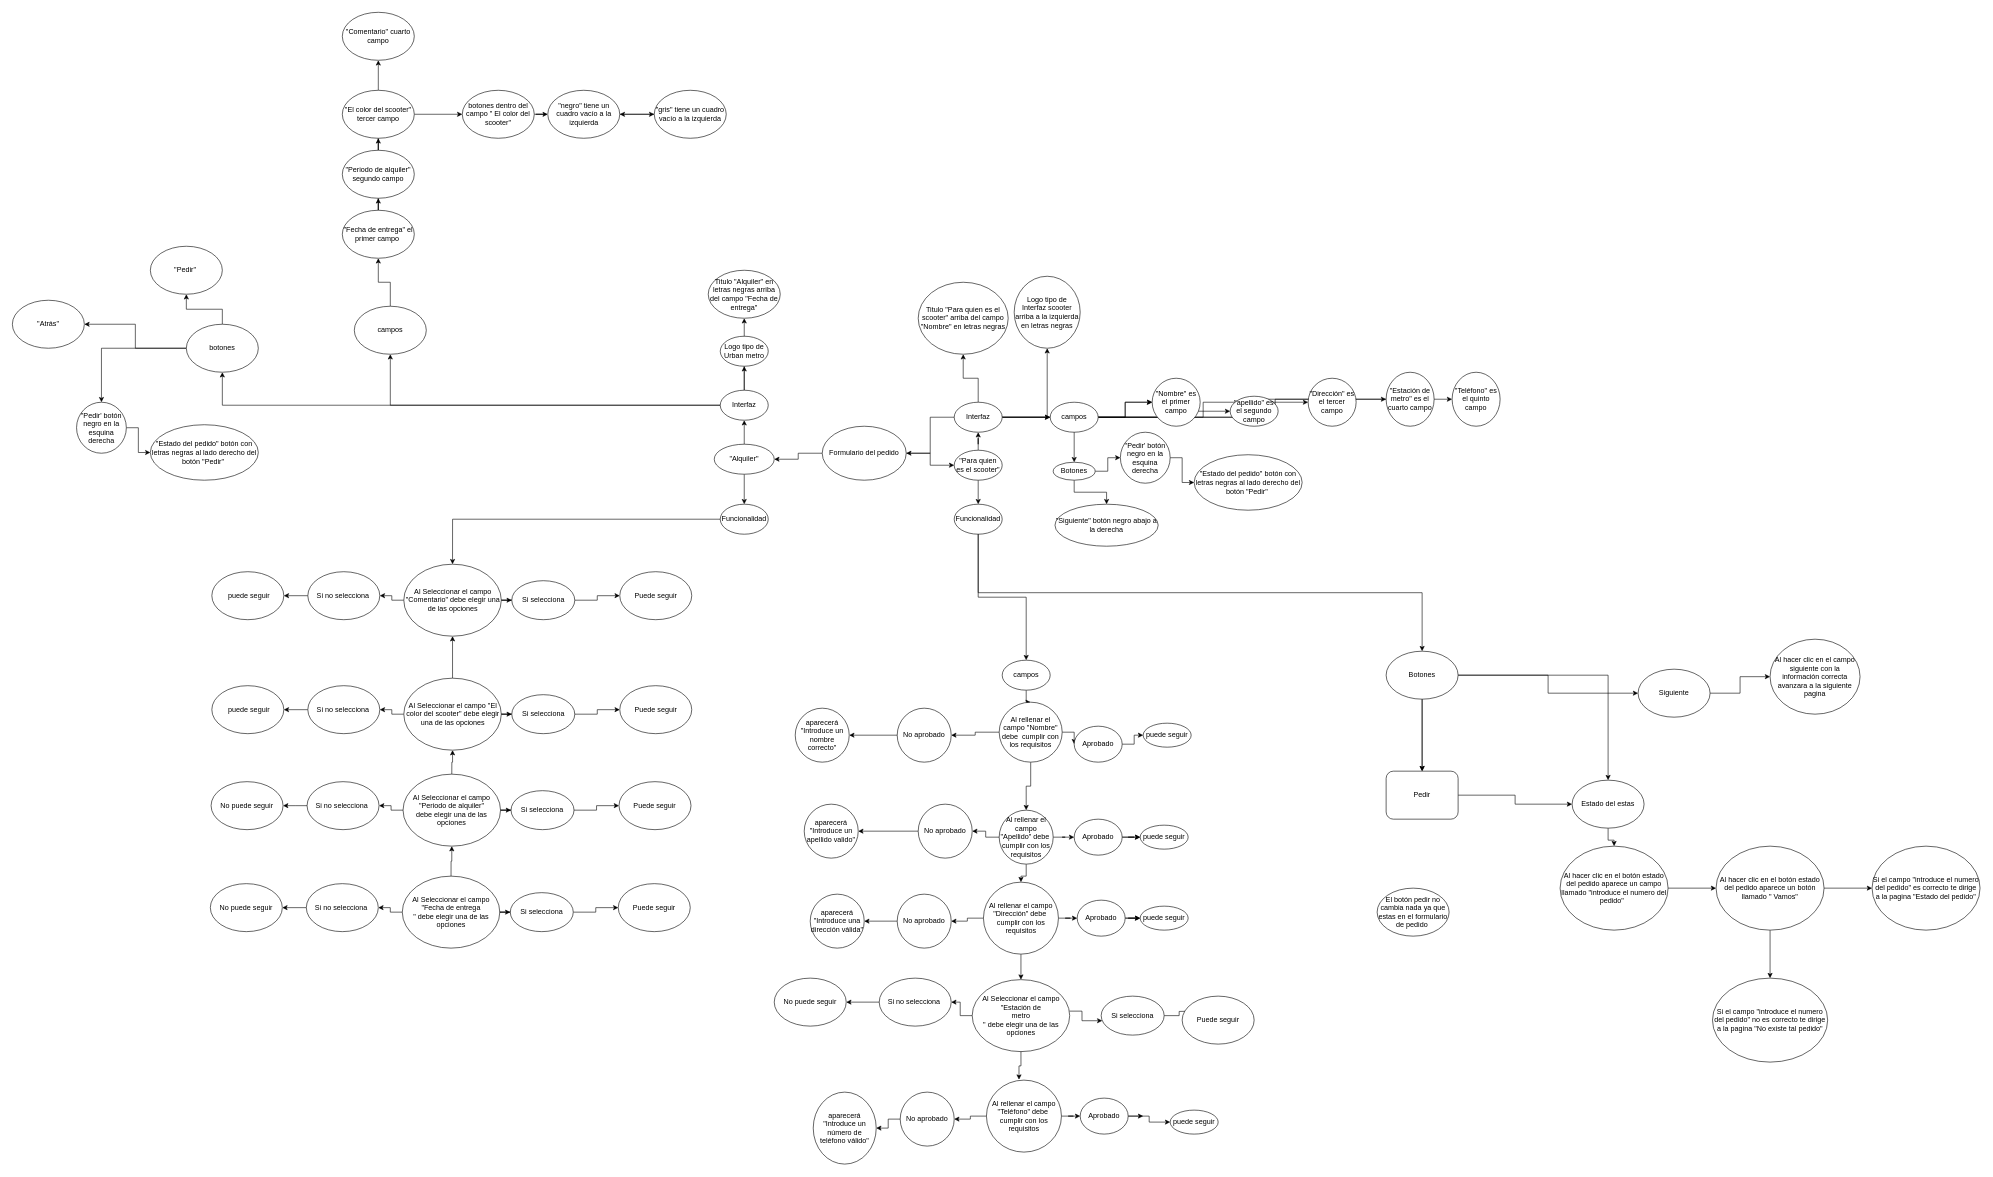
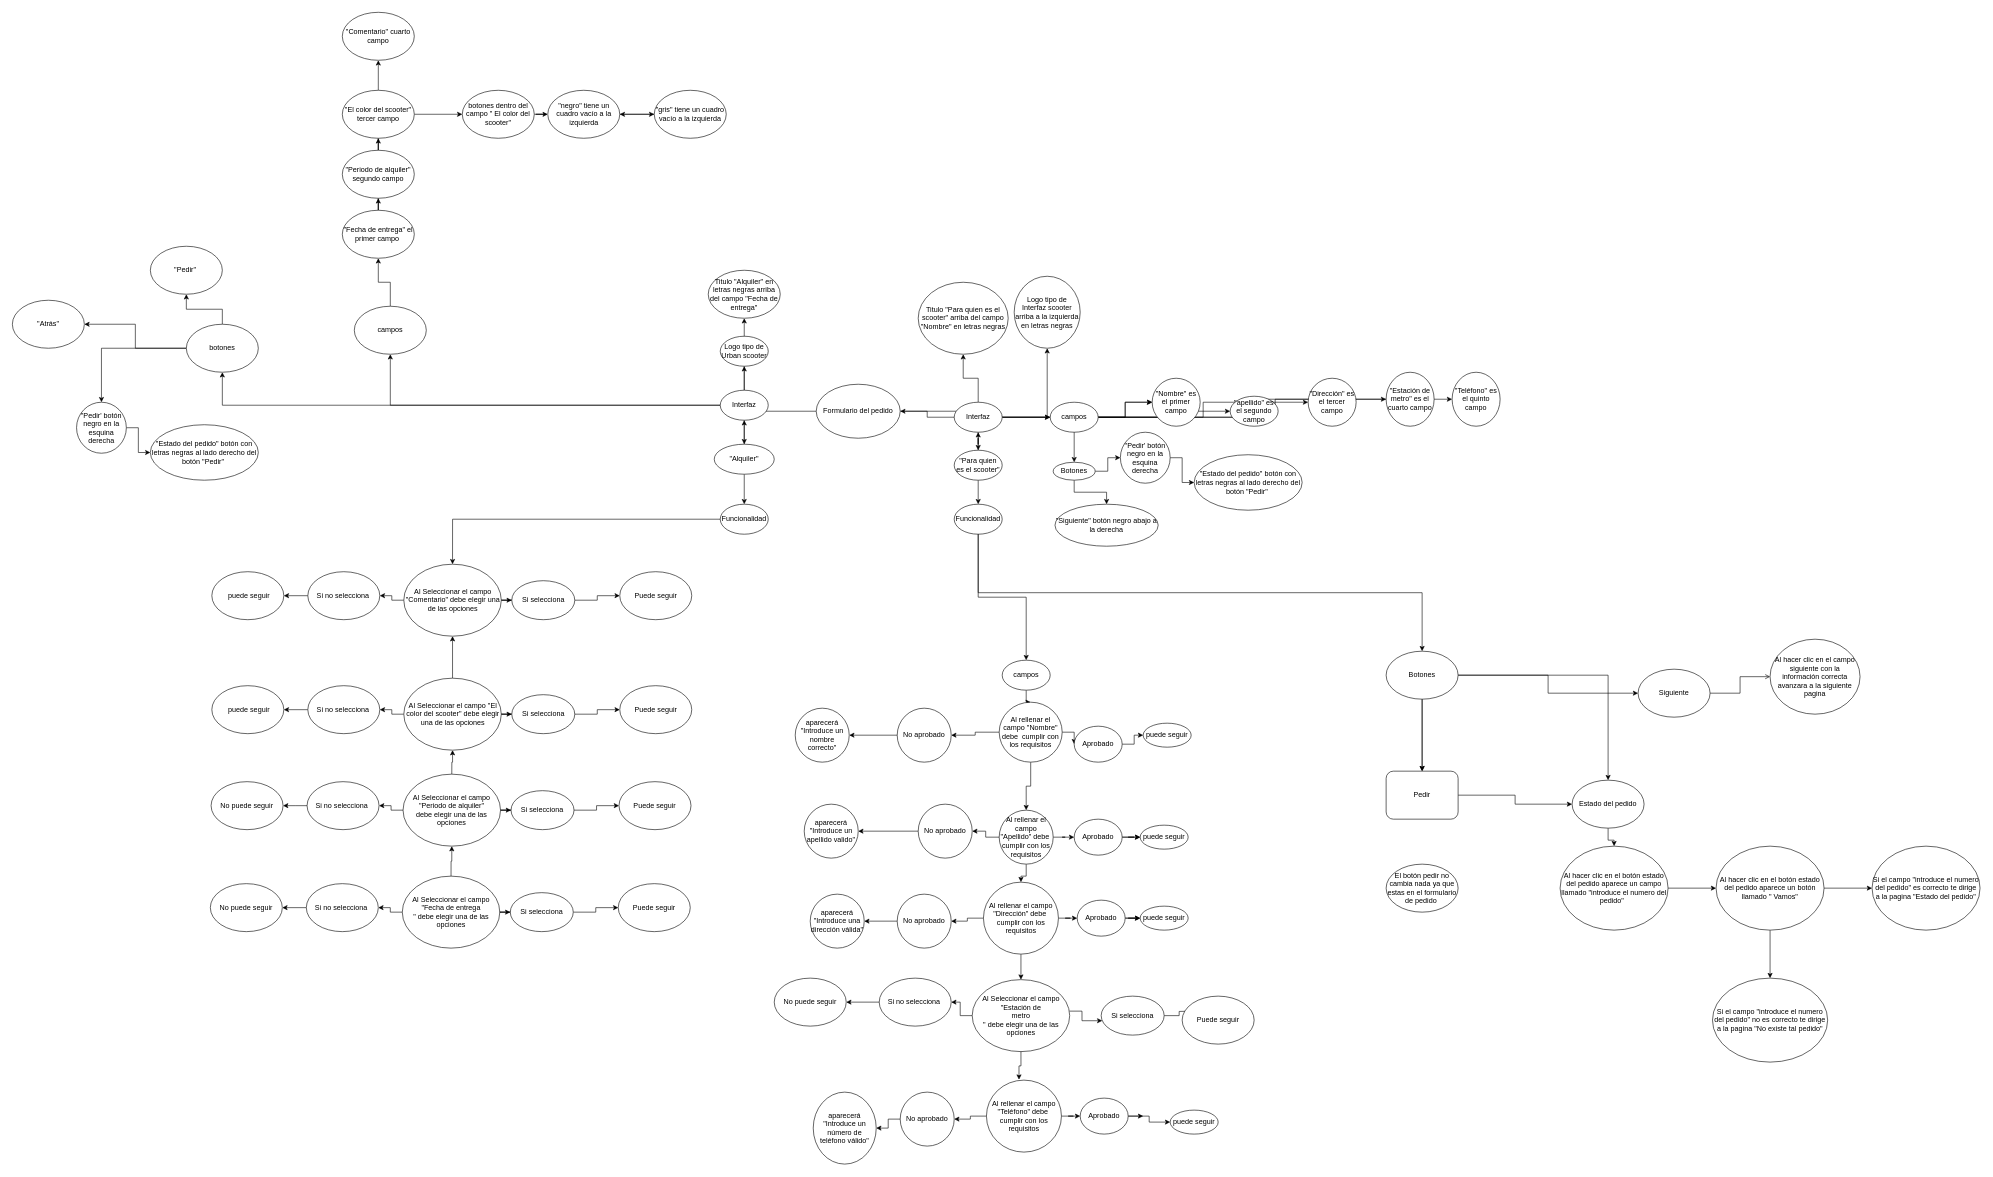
- <mxCell id="131" value="Logo tipo de Urban metro" style="ellipse;whiteSpace=wrap;html=1;" vertex="1" parent="1"><mxGeometry x="1200" y="560" width="80" height="50" as="geometry" /></mxCell>
+ <mxCell id="131" value="Logo tipo de Urban scooter" style="ellipse;whiteSpace=wrap;html=1;" vertex="1" parent="1"><mxGeometry x="1200" y="560" width="80" height="50" as="geometry" /></mxCell>
- <mxCell id="4" value="Formulario del pedido" style="ellipse;whiteSpace=wrap;html=1;" vertex="1" parent="1"><mxGeometry x="1370" y="710" width="140" height="90" as="geometry" /></mxCell>
+ <mxCell id="4" value="Formulario del pedido" style="ellipse;whiteSpace=wrap;html=1;" vertex="1" parent="1"><mxGeometry x="1360" y="640" width="140" height="90" as="geometry" /></mxCell>
- <mxCell id="107" value="" style="edgeStyle=orthogonalEdgeStyle;rounded=0;orthogonalLoop=1;jettySize=auto;html=1;" edge="1" parent="1" source="108" target="114"><mxGeometry relative="1" as="geometry" /></mxCell>
+ <mxCell id="107" value="" style="edgeStyle=orthogonalEdgeStyle;rounded=0;orthogonalLoop=1;jettySize=auto;html=1;endArrow=open;" edge="1" parent="1" source="108" target="114"><mxGeometry relative="1" as="geometry" /></mxCell>
- <mxCell id="110" value="Estado del estas" style="ellipse;whiteSpace=wrap;html=1;" vertex="1" parent="1"><mxGeometry x="2620" y="1300" width="120" height="80" as="geometry" /></mxCell>
+ <mxCell id="110" value="Estado del pedido" style="ellipse;whiteSpace=wrap;html=1;" vertex="1" parent="1"><mxGeometry x="2620" y="1300" width="120" height="80" as="geometry" /></mxCell>
- <mxCell id="115" value="El botón pedir no cambia nada ya que estas en el formulario de pedido&amp;nbsp;" style="ellipse;whiteSpace=wrap;html=1;" vertex="1" parent="1"><mxGeometry x="2295" y="1480" width="120" height="80" as="geometry" /></mxCell>
+ <mxCell id="115" value="El botón pedir no cambia nada ya que estas en el formulario de pedido&amp;nbsp;" style="ellipse;whiteSpace=wrap;html=1;" vertex="1" parent="1"><mxGeometry x="2310" y="1440" width="120" height="80" as="geometry" /></mxCell>
